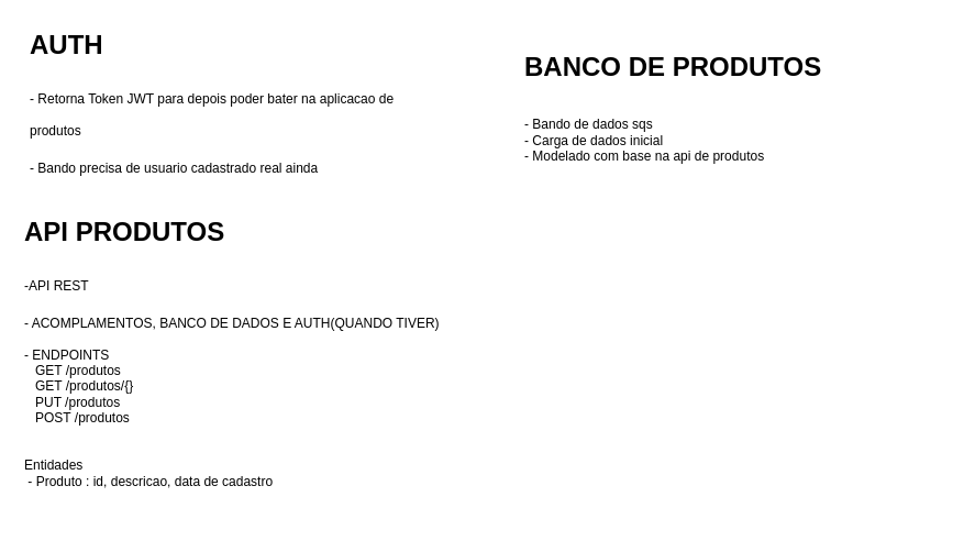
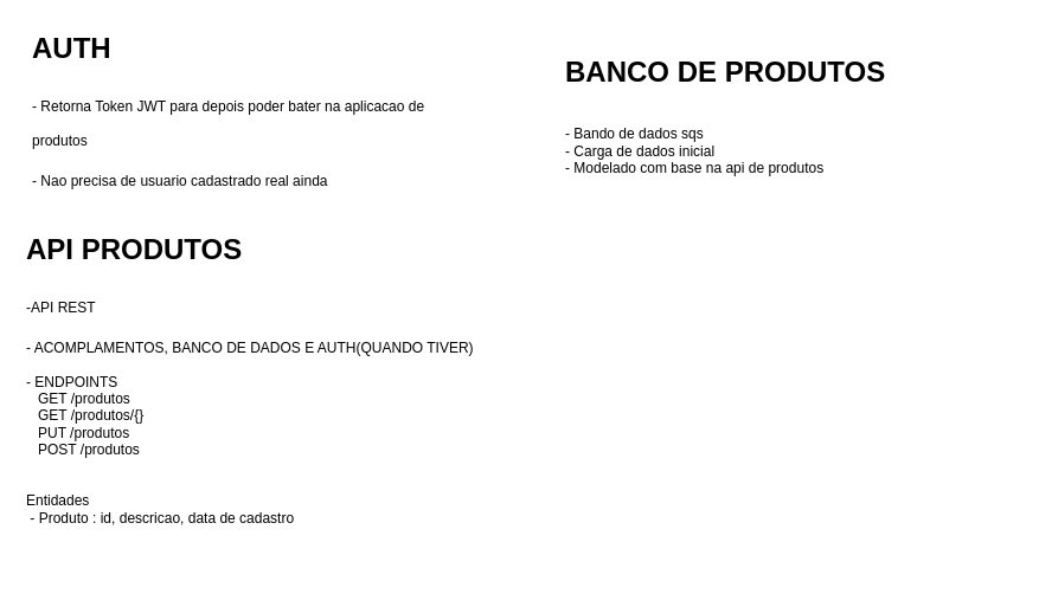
- <mxCell id="2" value="&lt;h1 style=&quot;margin-top: 0px;&quot;&gt;&lt;span style=&quot;background-color: initial;&quot;&gt;AUTH&lt;/span&gt;&lt;/h1&gt;&lt;h1 style=&quot;margin-top: 0px;&quot;&gt;&lt;span style=&quot;font-size: 12px; font-weight: 400;&quot;&gt;- Retorna Token JWT para depois poder bater na aplicacao de produtos&lt;/span&gt;&lt;/h1&gt;&lt;div&gt;&lt;span style=&quot;font-size: 12px; font-weight: 400;&quot;&gt;- Bando precisa de usuario cadastrado real ainda&amp;nbsp;&lt;/span&gt;&lt;/div&gt;" style="text;html=1;whiteSpace=wrap;overflow=hidden;rounded=0;" vertex="1" parent="1"><mxGeometry x="25" y="20" width="380" height="200" as="geometry" /></mxCell>
+ <mxCell id="2" value="&lt;h1 style=&quot;margin-top: 0px;&quot;&gt;&lt;span style=&quot;background-color: initial;&quot;&gt;AUTH&lt;/span&gt;&lt;/h1&gt;&lt;h1 style=&quot;margin-top: 0px;&quot;&gt;&lt;span style=&quot;font-size: 12px; font-weight: 400;&quot;&gt;- Retorna Token JWT para depois poder bater na aplicacao de produtos&lt;/span&gt;&lt;/h1&gt;&lt;div&gt;&lt;span style=&quot;font-size: 12px; font-weight: 400;&quot;&gt;- Nao precisa de usuario cadastrado real ainda&amp;nbsp;&lt;/span&gt;&lt;/div&gt;" style="text;html=1;whiteSpace=wrap;overflow=hidden;rounded=0;" vertex="1" parent="1"><mxGeometry x="25" y="20" width="380" height="200" as="geometry" /></mxCell>
